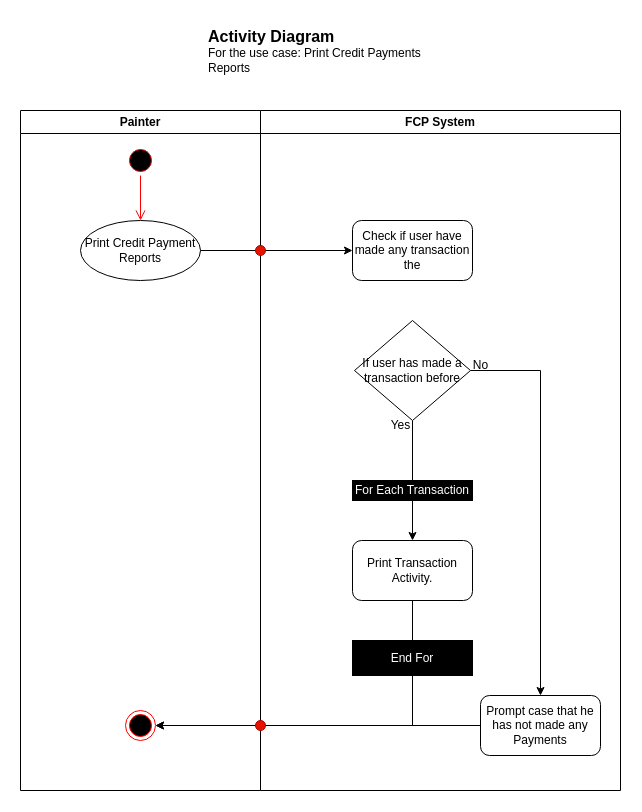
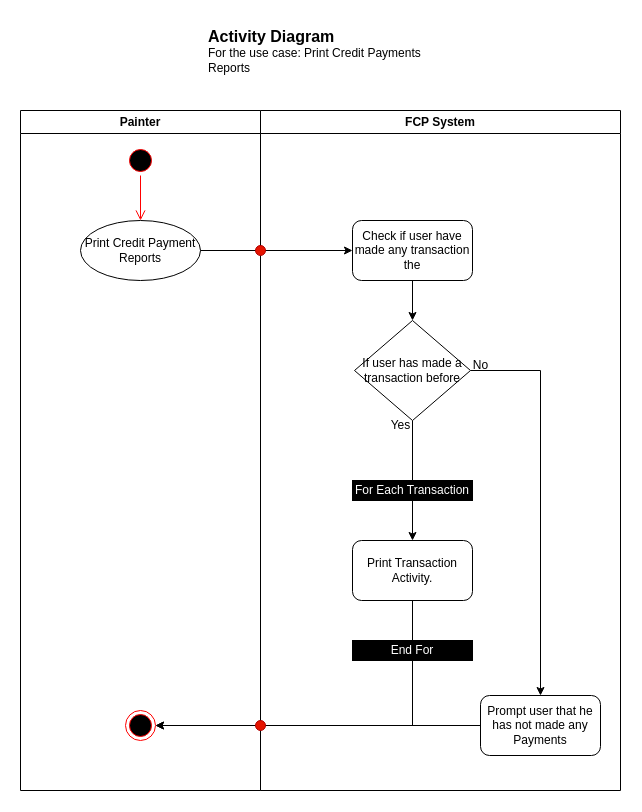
+ <mxCell id="8" style="edgeStyle=orthogonalEdgeStyle;rounded=0;orthogonalLoop=1;jettySize=auto;html=1;entryX=0.5;entryY=0;entryDx=0;entryDy=0;" edge="1" parent="7" source="9" target="12"><mxGeometry relative="1" as="geometry" /></mxCell>
- <mxCell id="17" value="End For" style="rounded=0;whiteSpace=wrap;html=1;labelBackgroundColor=#000000;fillColor=#000000;fontColor=#FFFFFF;" vertex="1" parent="7"><mxGeometry x="92" y="530" width="120" height="35" as="geometry" /></mxCell>
+ <mxCell id="17" value="End For" style="rounded=0;whiteSpace=wrap;html=1;labelBackgroundColor=#000000;fillColor=#000000;fontColor=#FFFFFF;" vertex="1" parent="7"><mxGeometry x="92" y="530" width="120" height="20" as="geometry" /></mxCell>
- <mxCell id="18" value="Prompt case that he has not made any Payments" style="rounded=1;whiteSpace=wrap;html=1;" vertex="1" parent="7"><mxGeometry x="220" y="585" width="120" height="60" as="geometry" /></mxCell>
+ <mxCell id="18" value="Prompt user that he has not made any Payments" style="rounded=1;whiteSpace=wrap;html=1;" vertex="1" parent="7"><mxGeometry x="220" y="585" width="120" height="60" as="geometry" /></mxCell>
